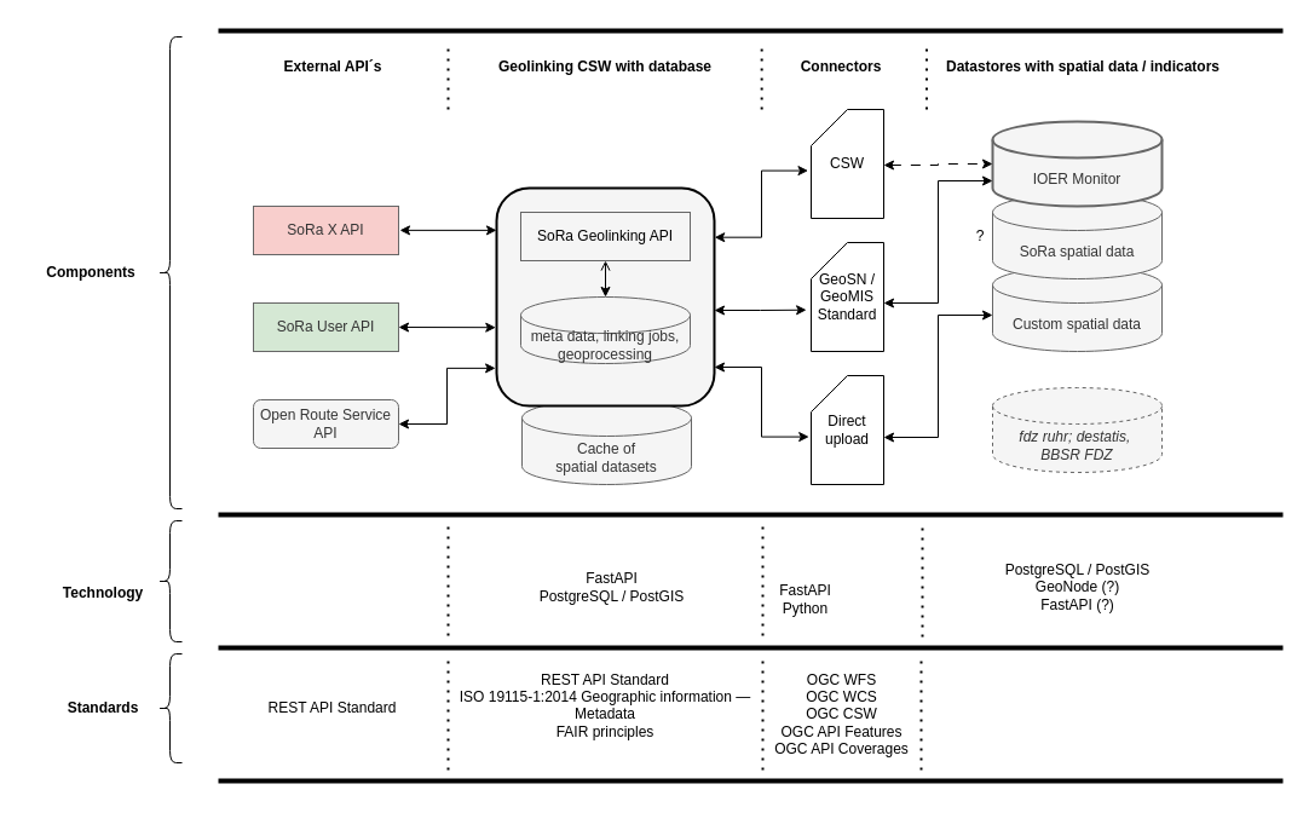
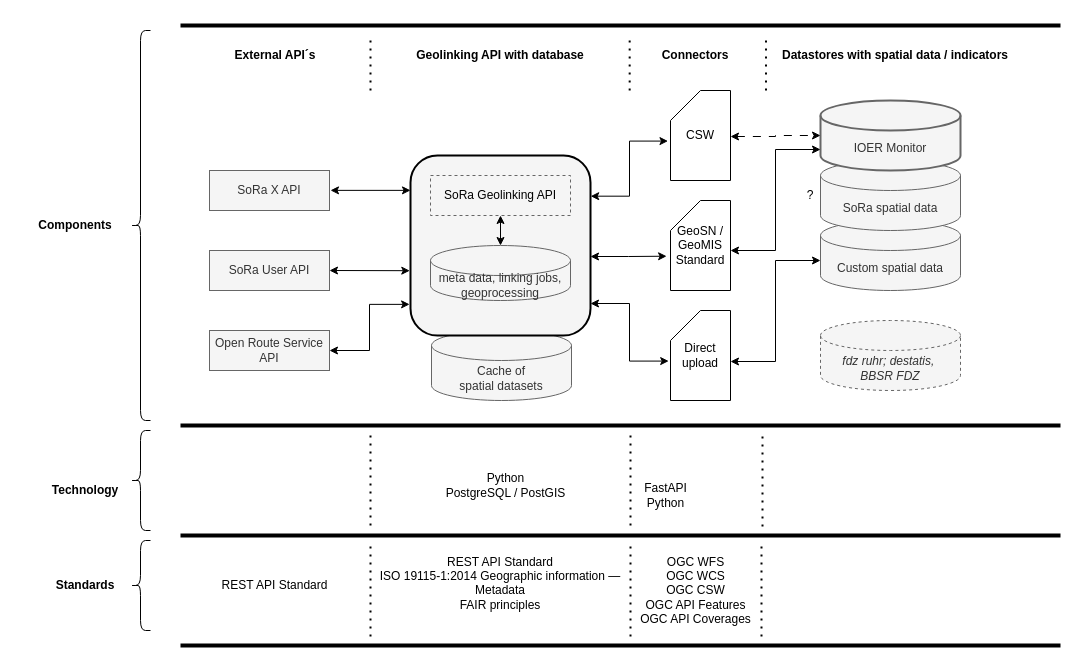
- <mxCell id="14" value="Geolinking CSW with database" style="text;html=1;strokeColor=none;fillColor=none;align=center;verticalAlign=middle;whiteSpace=wrap;rounded=0;fontStyle=1" parent="1" vertex="1"><mxGeometry x="370" y="40" width="260" height="30" as="geometry" /></mxCell>
+ <mxCell id="14" value="Geolinking API with database" style="text;html=1;strokeColor=none;fillColor=none;align=center;verticalAlign=middle;whiteSpace=wrap;rounded=0;fontStyle=1" parent="1" vertex="1"><mxGeometry x="370" y="40" width="260" height="30" as="geometry" /></mxCell>
- <mxCell id="6" value="SoRa X API" style="rounded=0;whiteSpace=wrap;html=1;fillColor=#f8cecc;fontColor=#333333;strokeColor=#666666;" parent="1" vertex="1"><mxGeometry x="209" y="170" width="120" height="40" as="geometry" /></mxCell>
+ <mxCell id="6" value="SoRa X API" style="rounded=0;whiteSpace=wrap;html=1;fillColor=#f5f5f5;fontColor=#333333;strokeColor=#666666;" parent="1" vertex="1"><mxGeometry x="209" y="170" width="120" height="40" as="geometry" /></mxCell>
- <mxCell id="9" value="SoRa Geolinking API" style="rounded=0;whiteSpace=wrap;html=1;fillColor=#F5F5F5;strokeColor=#666666;" parent="1" vertex="1"><mxGeometry x="430" y="175" width="140" height="40" as="geometry" /></mxCell>
+ <mxCell id="9" value="SoRa Geolinking API" style="rounded=0;whiteSpace=wrap;html=1;fillColor=#F5F5F5;strokeColor=#666666;dashed=1;" parent="1" vertex="1"><mxGeometry x="430" y="175" width="140" height="40" as="geometry" /></mxCell>
- <mxCell id="16" value="" style="endArrow=open;startArrow=classic;html=1;rounded=0;exitX=0.5;exitY=0;exitDx=0;exitDy=0;exitPerimeter=0;entryX=0.5;entryY=1;entryDx=0;entryDy=0;" parent="1" source="12" target="9" edge="1"><mxGeometry width="50" height="50" relative="1" as="geometry"><mxPoint x="690" y="480" as="sourcePoint" /><mxPoint x="740" y="430" as="targetPoint" /></mxGeometry></mxCell>
+ <mxCell id="16" value="" style="endArrow=classic;startArrow=classic;html=1;rounded=0;exitX=0.5;exitY=0;exitDx=0;exitDy=0;exitPerimeter=0;entryX=0.5;entryY=1;entryDx=0;entryDy=0;" parent="1" source="12" target="9" edge="1"><mxGeometry width="50" height="50" relative="1" as="geometry"><mxPoint x="690" y="480" as="sourcePoint" /><mxPoint x="740" y="430" as="targetPoint" /></mxGeometry></mxCell>
- <mxCell id="7" value="SoRa User API" style="rounded=0;whiteSpace=wrap;html=1;fillColor=#d5e8d4;fontColor=#333333;strokeColor=#666666;" parent="1" vertex="1"><mxGeometry x="209" y="250" width="120" height="40" as="geometry" /></mxCell>
+ <mxCell id="7" value="SoRa User API" style="rounded=0;whiteSpace=wrap;html=1;fillColor=#f5f5f5;fontColor=#333333;strokeColor=#666666;" parent="1" vertex="1"><mxGeometry x="209" y="250" width="120" height="40" as="geometry" /></mxCell>
- <mxCell id="8" value="Open Route Service API" style="whiteSpace=wrap;html=1;fillColor=#f5f5f5;fontColor=#333333;strokeColor=#666666;rounded=1;" parent="1" vertex="1"><mxGeometry x="209" y="330" width="120" height="40" as="geometry" /></mxCell>
+ <mxCell id="8" value="Open Route Service API" style="rounded=0;whiteSpace=wrap;html=1;fillColor=#f5f5f5;fontColor=#333333;strokeColor=#666666;" parent="1" vertex="1"><mxGeometry x="209" y="330" width="120" height="40" as="geometry" /></mxCell>
- <mxCell id="33" value="&lt;div&gt;FastAPI&lt;/div&gt;&lt;div&gt;PostgreSQL / PostGIS&lt;br&gt;&lt;/div&gt;" style="text;html=1;strokeColor=none;fillColor=none;align=center;verticalAlign=middle;whiteSpace=wrap;rounded=0;" parent="1" vertex="1"><mxGeometry x="440" y="470" width="131" height="30" as="geometry" /></mxCell>
+ <mxCell id="33" value="&lt;div&gt;Python&lt;/div&gt;&lt;div&gt;PostgreSQL / PostGIS&lt;br&gt;&lt;/div&gt;" style="text;html=1;strokeColor=none;fillColor=none;align=center;verticalAlign=middle;whiteSpace=wrap;rounded=0;" parent="1" vertex="1"><mxGeometry x="440" y="470" width="131" height="30" as="geometry" /></mxCell>
- <mxCell id="34" value="&lt;div&gt;PostgreSQL / PostGIS&lt;/div&gt;&lt;div&gt;GeoNode (?)&lt;br&gt;FastAPI (?)&lt;br&gt;&lt;/div&gt;" style="text;html=1;strokeColor=none;fillColor=none;align=center;verticalAlign=middle;whiteSpace=wrap;rounded=0;" parent="1" vertex="1"><mxGeometry x="824.5" y="470" width="131" height="30" as="geometry" /></mxCell>
